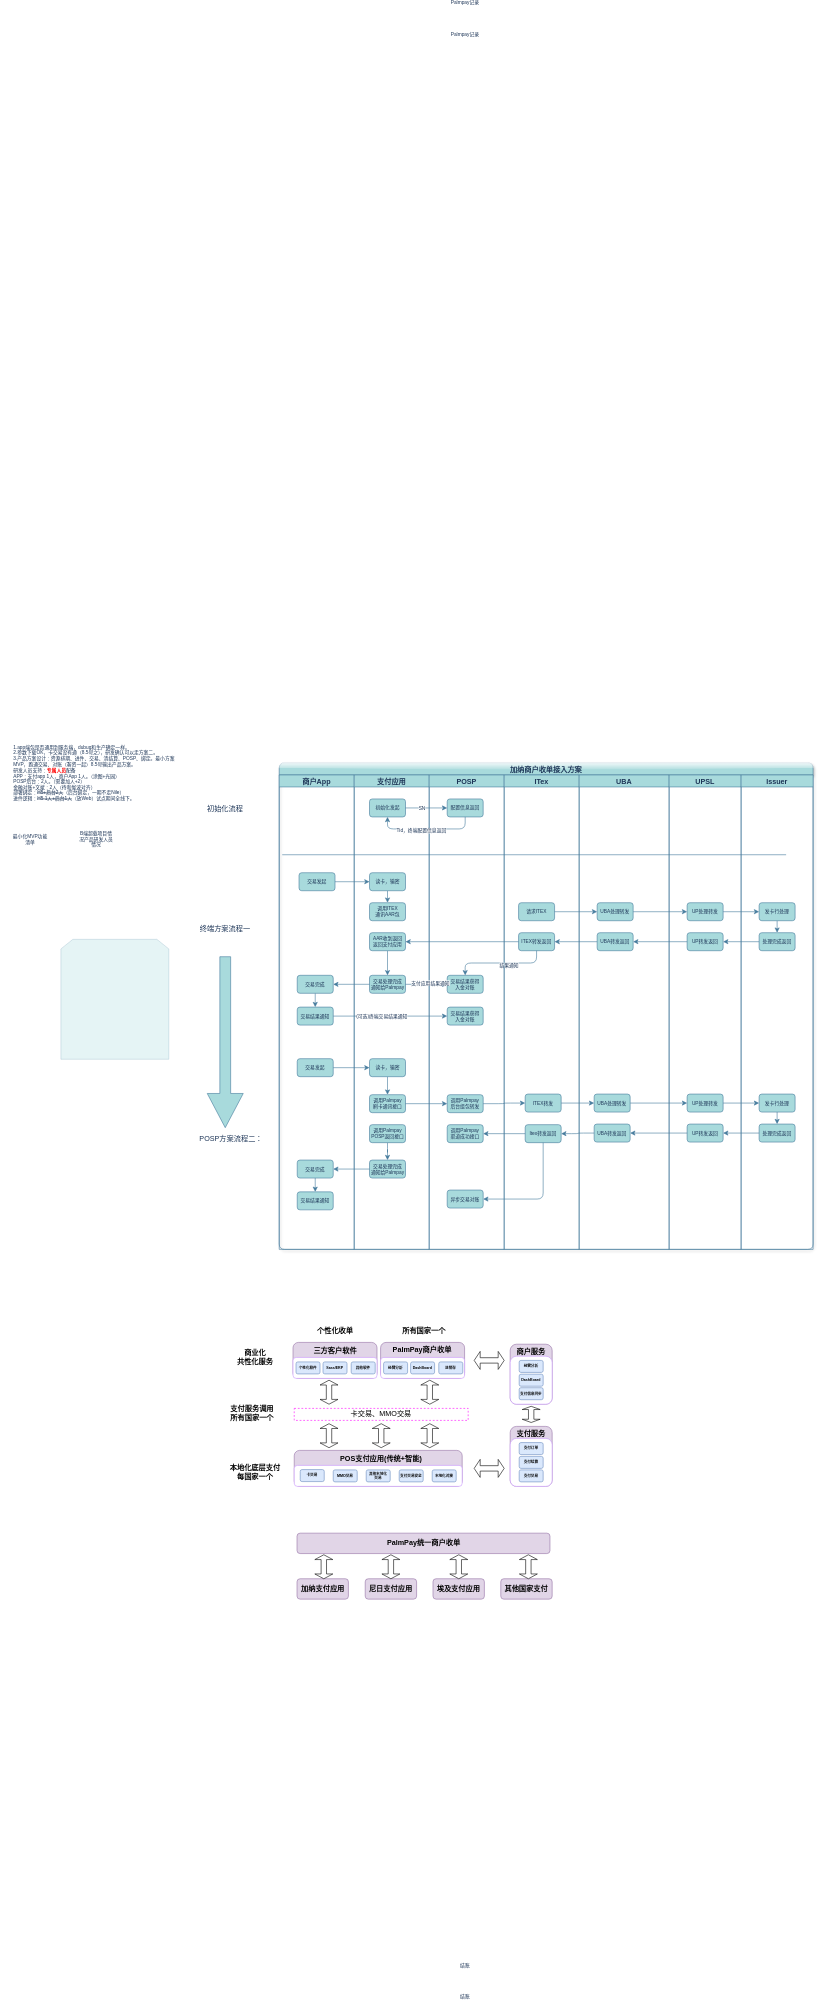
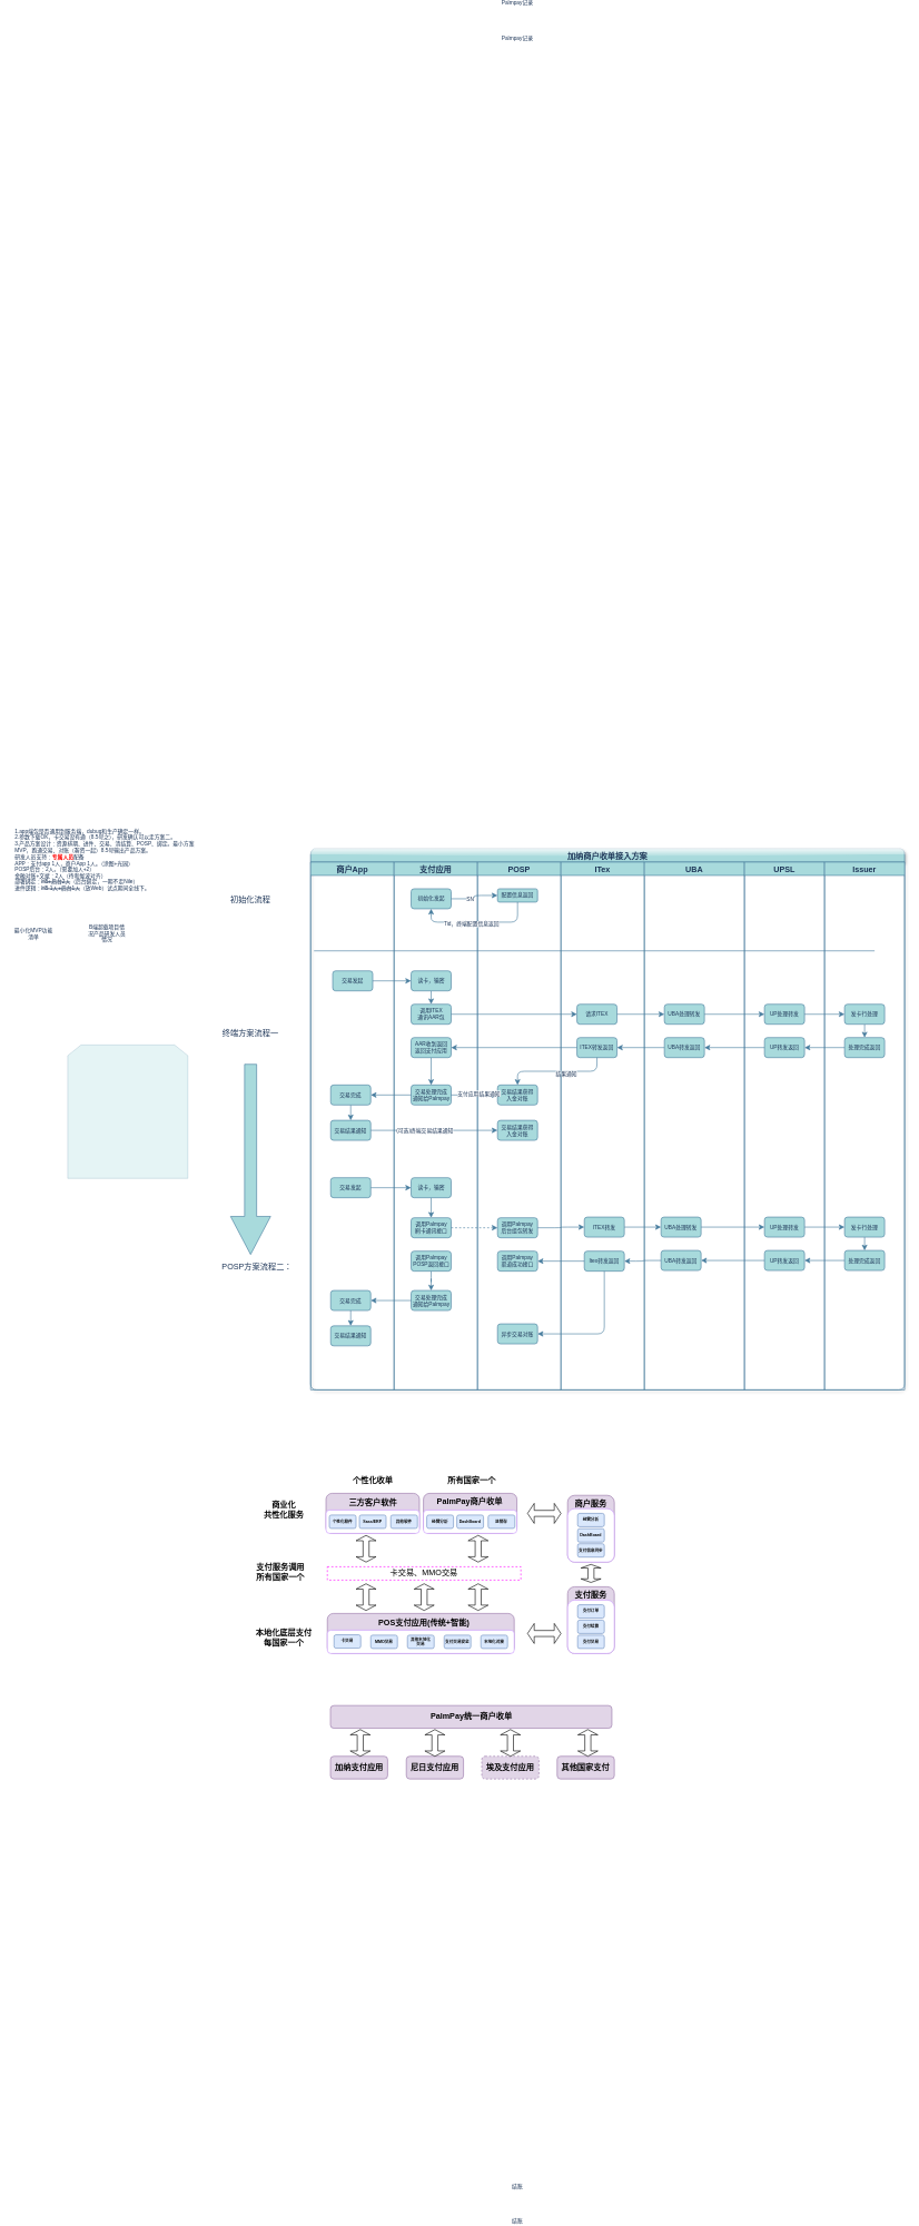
- <mxCell id="33" value="配置信息返回" style="rounded=1;whiteSpace=wrap;html=1;sketch=0;fontColor=#1D3557;strokeColor=#457B9D;fillColor=#A8DADC;fontSize=8;" parent="27" vertex="1"><mxGeometry x="30" y="40" width="60" height="30" as="geometry" /></mxCell>
+ <mxCell id="33" value="配置信息返回" style="rounded=1;whiteSpace=wrap;html=1;sketch=0;fontColor=#1D3557;strokeColor=#457B9D;fillColor=#A8DADC;fontSize=8;" parent="27" vertex="1"><mxGeometry x="30" y="40" width="60" height="20" as="geometry" /></mxCell>
+ <mxCell id="68" style="edgeStyle=orthogonalEdgeStyle;curved=0;rounded=1;sketch=0;orthogonalLoop=1;jettySize=auto;html=1;exitX=1;exitY=0.5;exitDx=0;exitDy=0;entryX=0;entryY=0.5;entryDx=0;entryDy=0;fontSize=8;fontColor=#1D3557;strokeColor=#457B9D;fillColor=#A8DADC;" parent="2" source="16" target="28" edge="1"><mxGeometry relative="1" as="geometry" /></mxCell>
- <mxCell id="76" style="edgeStyle=orthogonalEdgeStyle;curved=0;rounded=1;sketch=0;orthogonalLoop=1;jettySize=auto;html=1;exitX=1;exitY=0.5;exitDx=0;exitDy=0;fontSize=8;fontColor=#1D3557;strokeColor=#457B9D;fillColor=#A8DADC;" parent="2" source="23" target="35" edge="1"><mxGeometry relative="1" as="geometry" /></mxCell>
+ <mxCell id="76" style="edgeStyle=orthogonalEdgeStyle;curved=0;rounded=1;sketch=0;orthogonalLoop=1;jettySize=auto;html=1;exitX=1;exitY=0.5;exitDx=0;exitDy=0;fontSize=8;fontColor=#1D3557;strokeColor=#457B9D;fillColor=#A8DADC;dashed=1;" parent="2" source="23" target="35" edge="1"><mxGeometry relative="1" as="geometry" /></mxCell>
- <mxCell id="136" value="&lt;b&gt;埃及支付应用&lt;br&gt;&lt;/b&gt;" style="rounded=1;whiteSpace=wrap;html=1;fillColor=#e1d5e7;strokeColor=#9673a6;" parent="1" vertex="1"><mxGeometry x="721.33" y="1418" width="85.67" height="34" as="geometry" /></mxCell>
+ <mxCell id="136" value="&lt;b&gt;埃及支付应用&lt;br&gt;&lt;/b&gt;" style="rounded=1;whiteSpace=wrap;html=1;fillColor=#e1d5e7;strokeColor=#9673a6;dashed=1;" parent="1" vertex="1"><mxGeometry x="721.33" y="1418" width="85.67" height="34" as="geometry" /></mxCell>
